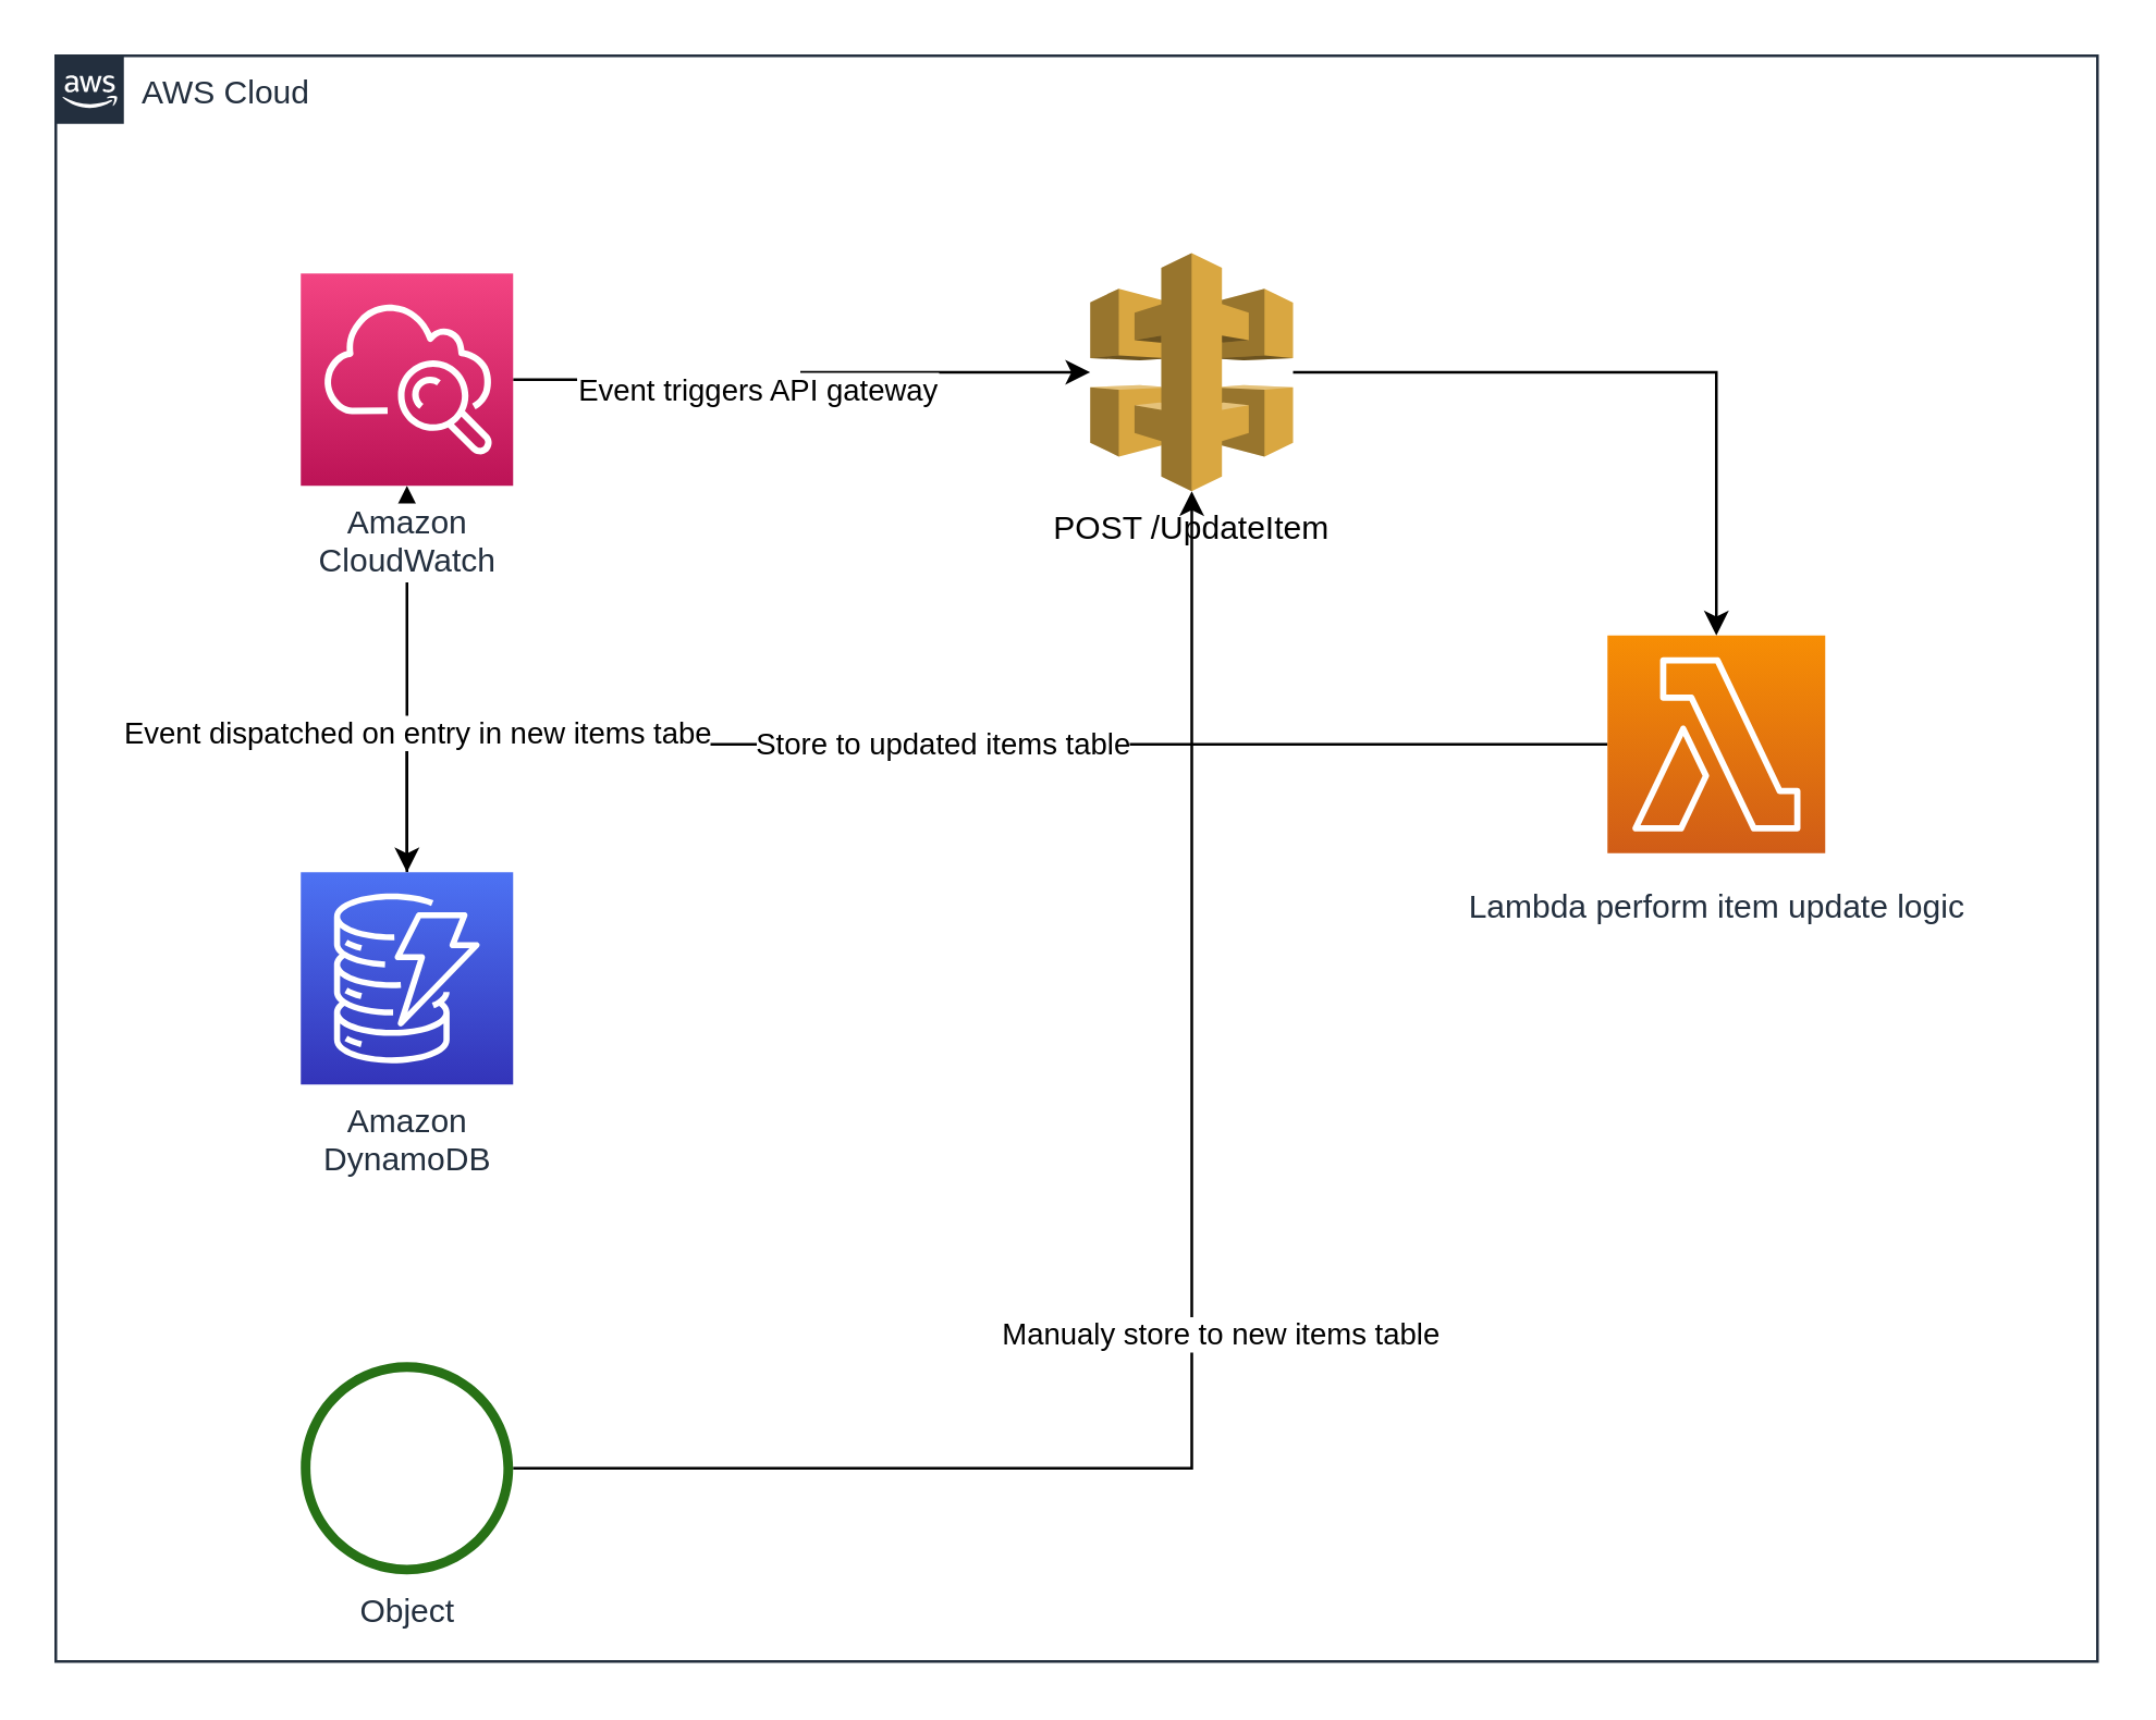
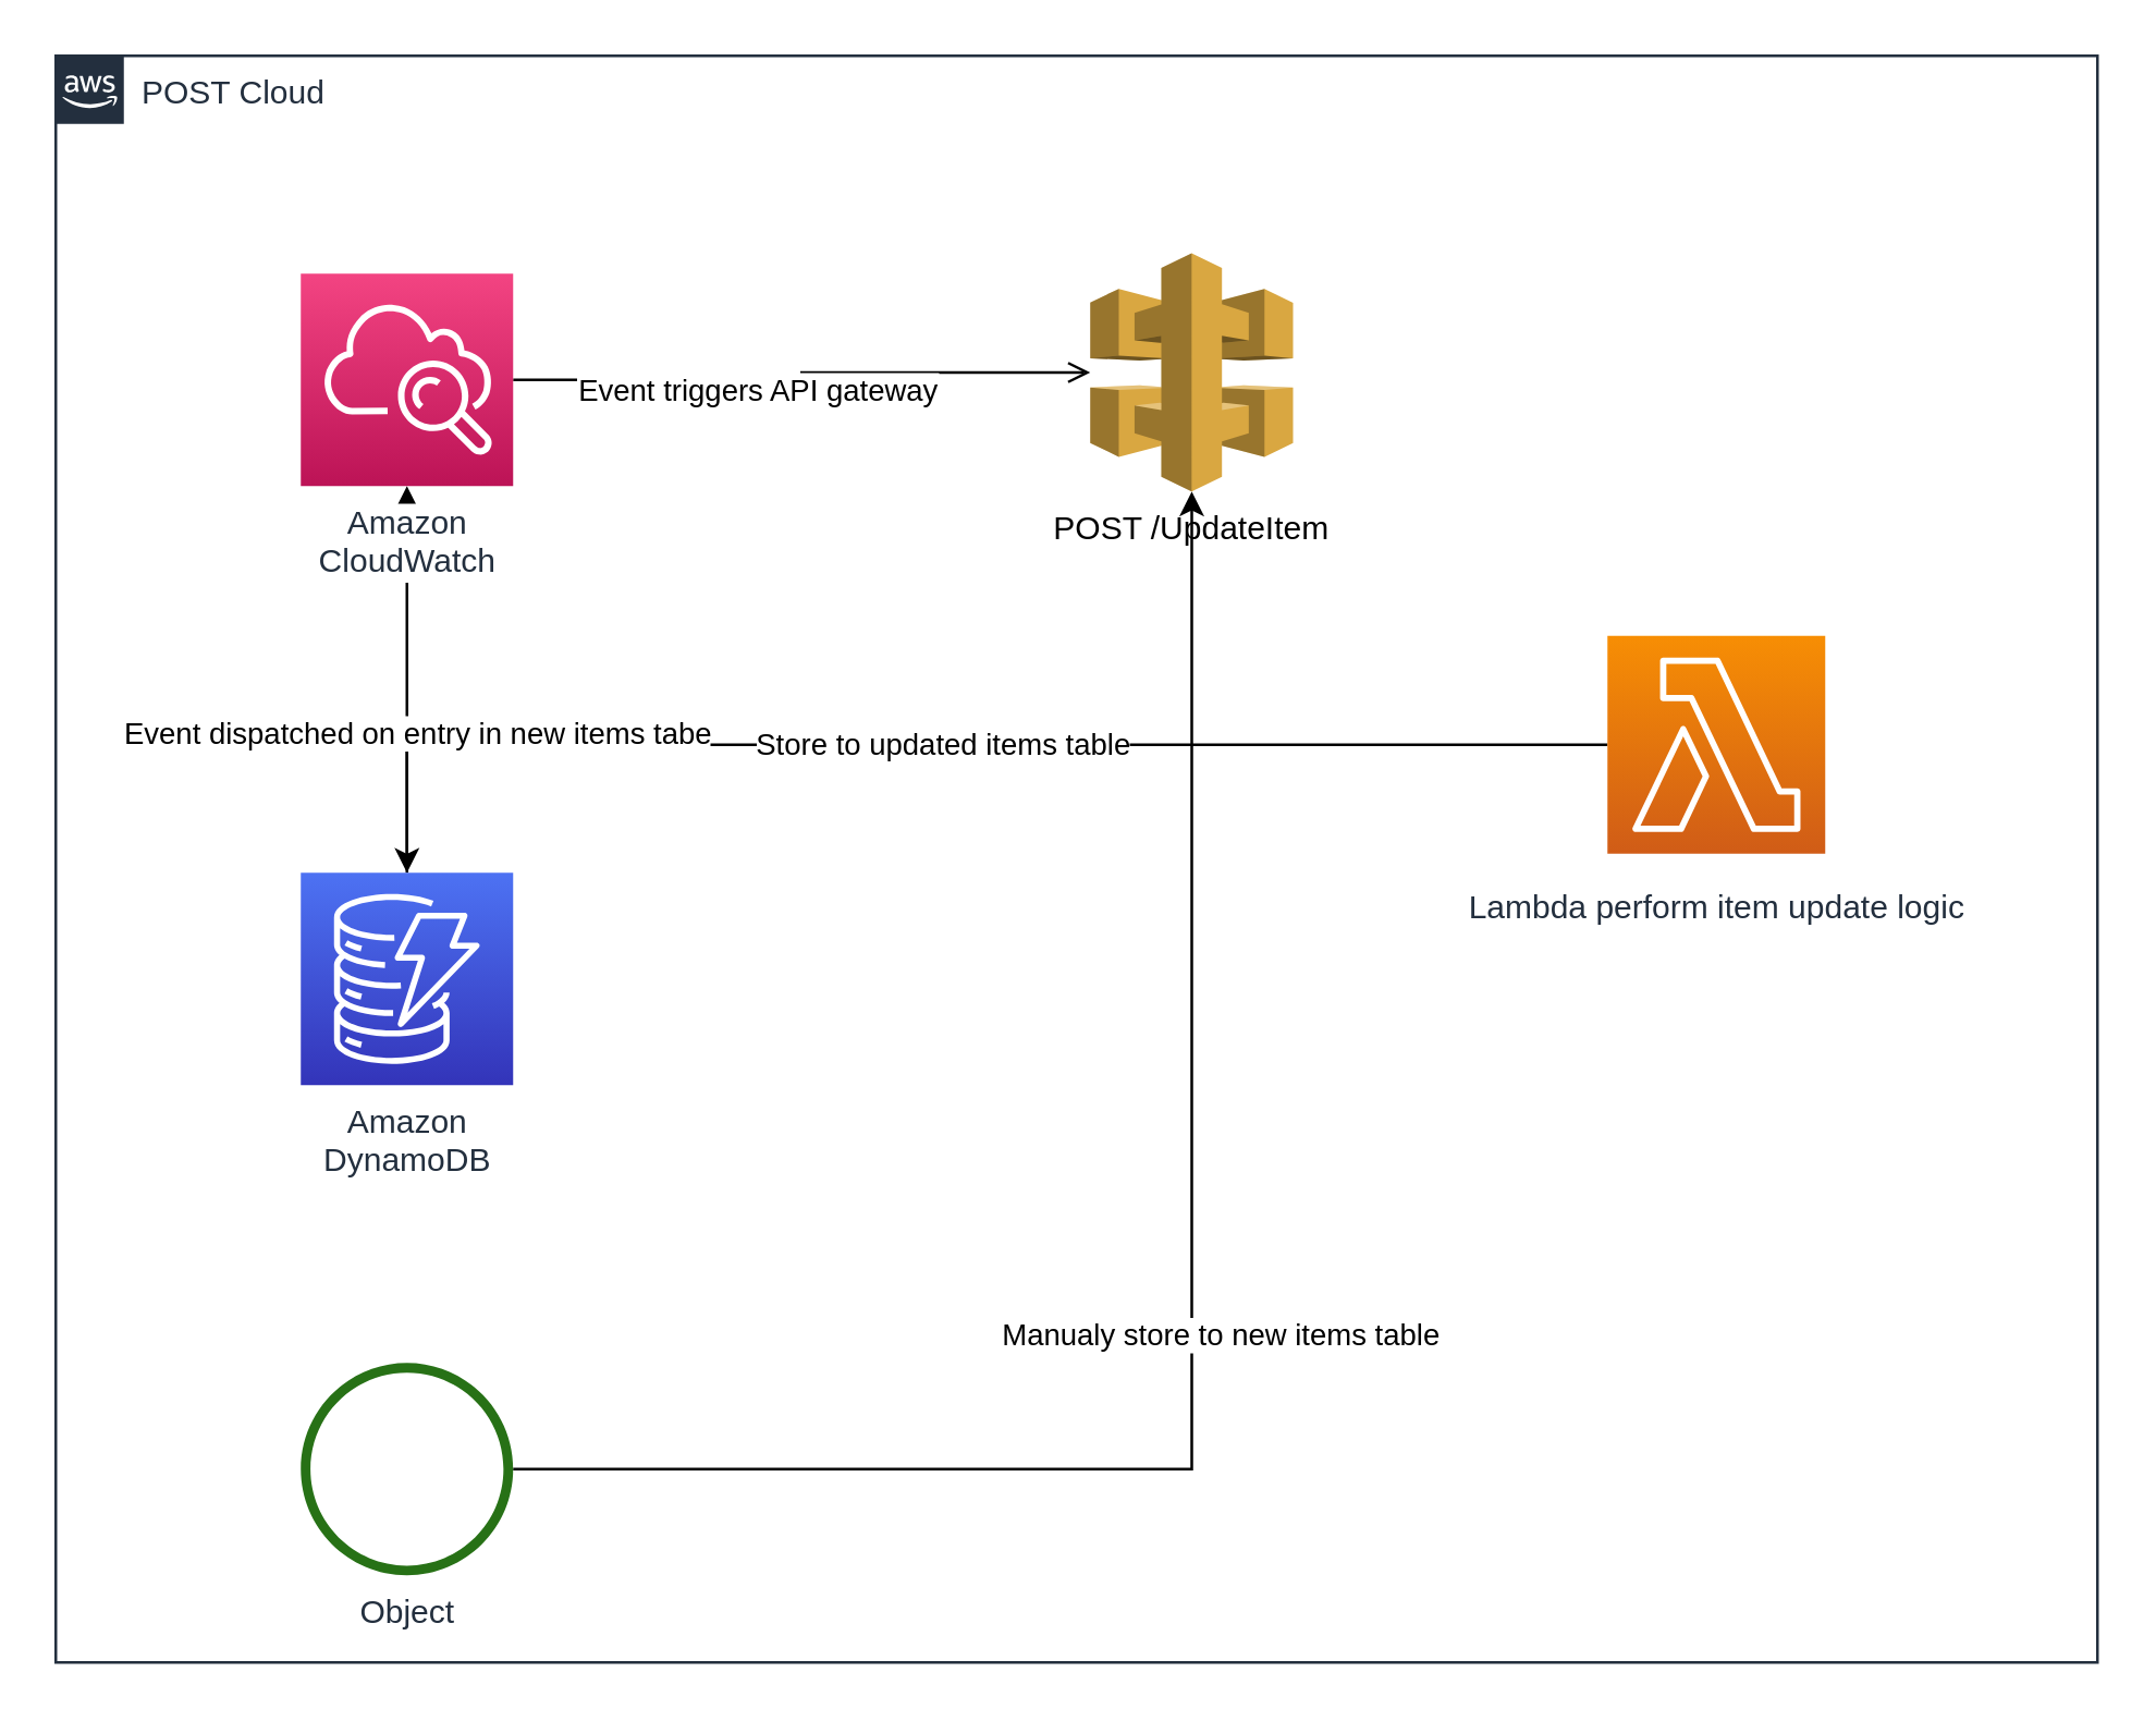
- <mxCell id="2" value="AWS Cloud" style="points=[[0,0],[0.25,0],[0.5,0],[0.75,0],[1,0],[1,0.25],[1,0.5],[1,0.75],[1,1],[0.75,1],[0.5,1],[0.25,1],[0,1],[0,0.75],[0,0.5],[0,0.25]];outlineConnect=0;gradientColor=none;html=1;whiteSpace=wrap;fontSize=12;fontStyle=0;shape=mxgraph.aws4.group;grIcon=mxgraph.aws4.group_aws_cloud_alt;strokeColor=#232F3E;fillColor=none;verticalAlign=top;align=left;spacingLeft=30;fontColor=#232F3E;dashed=0;labelBackgroundColor=#ffffff;" parent="1" vertex="1"><mxGeometry x="20" y="20" width="750" height="590" as="geometry" /></mxCell>
+ <mxCell id="2" value="POST Cloud" style="points=[[0,0],[0.25,0],[0.5,0],[0.75,0],[1,0],[1,0.25],[1,0.5],[1,0.75],[1,1],[0.75,1],[0.5,1],[0.25,1],[0,1],[0,0.75],[0,0.5],[0,0.25]];outlineConnect=0;gradientColor=none;html=1;whiteSpace=wrap;fontSize=12;fontStyle=0;shape=mxgraph.aws4.group;grIcon=mxgraph.aws4.group_aws_cloud_alt;strokeColor=#232F3E;fillColor=none;verticalAlign=top;align=left;spacingLeft=30;fontColor=#232F3E;dashed=0;labelBackgroundColor=#ffffff;" parent="1" vertex="1"><mxGeometry x="20" y="20" width="750" height="590" as="geometry" /></mxCell>
- <mxCell id="12" style="edgeStyle=orthogonalEdgeStyle;rounded=0;orthogonalLoop=1;jettySize=auto;html=1;" edge="1" parent="1" source="14" target="11"><mxGeometry relative="1" as="geometry" /></mxCell>
+ <mxCell id="12" style="edgeStyle=orthogonalEdgeStyle;rounded=0;orthogonalLoop=1;jettySize=auto;html=1;endArrow=open;" edge="1" parent="1" source="14" target="11"><mxGeometry relative="1" as="geometry" /></mxCell>
- <mxCell id="10" style="edgeStyle=orthogonalEdgeStyle;rounded=0;orthogonalLoop=1;jettySize=auto;html=1;" edge="1" parent="1" source="11" target="4"><mxGeometry relative="1" as="geometry" /></mxCell>
